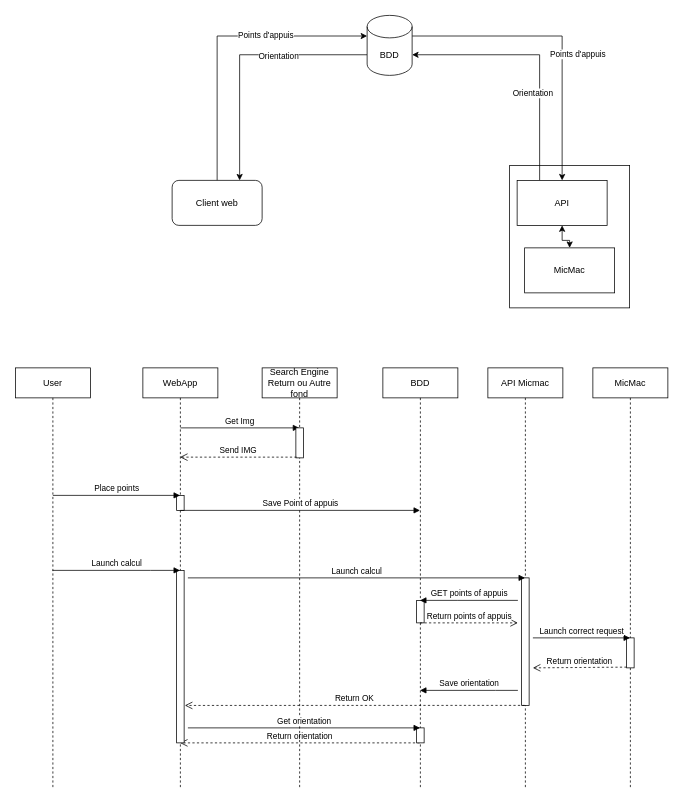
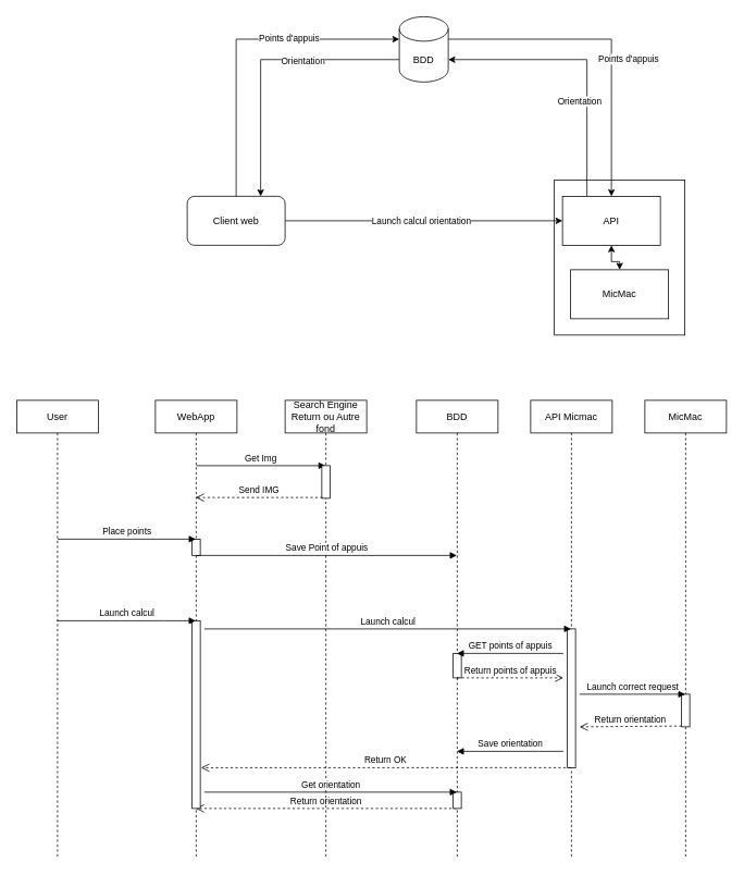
+ <mxCell id="10" style="edgeStyle=orthogonalEdgeStyle;rounded=0;orthogonalLoop=1;jettySize=auto;html=1;entryX=0;entryY=0.5;entryDx=0;entryDy=0;startArrow=none;startFill=0;" edge="1" parent="1" source="12" target="16"><mxGeometry relative="1" as="geometry" /></mxCell>
+ <mxCell id="11" value="Launch calcul orientation" style="edgeLabel;html=1;align=center;verticalAlign=middle;resizable=0;points=[];" vertex="1" connectable="0" parent="10"><mxGeometry x="-0.28" y="-1" relative="1" as="geometry"><mxPoint x="44" y="-1" as="offset" /></mxGeometry></mxCell>
